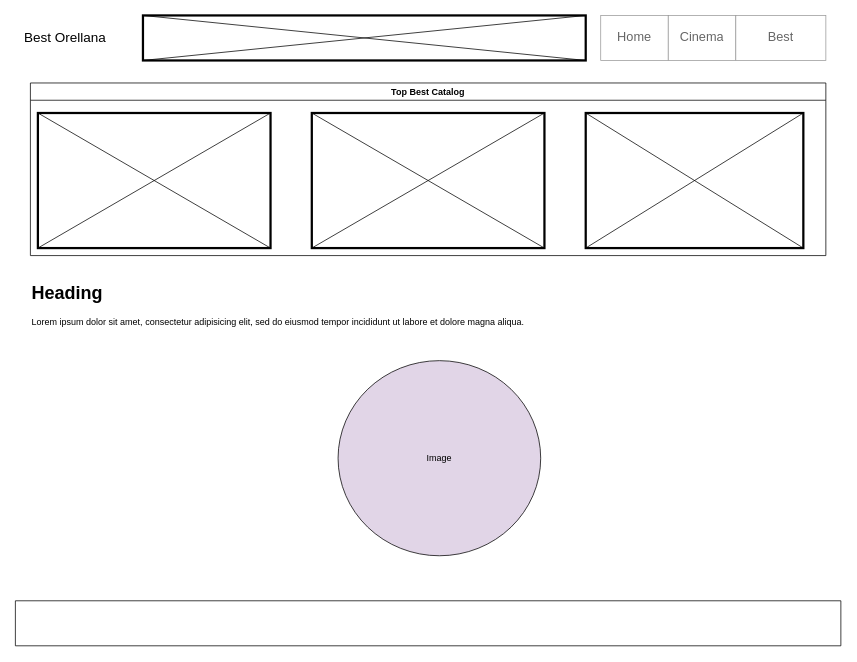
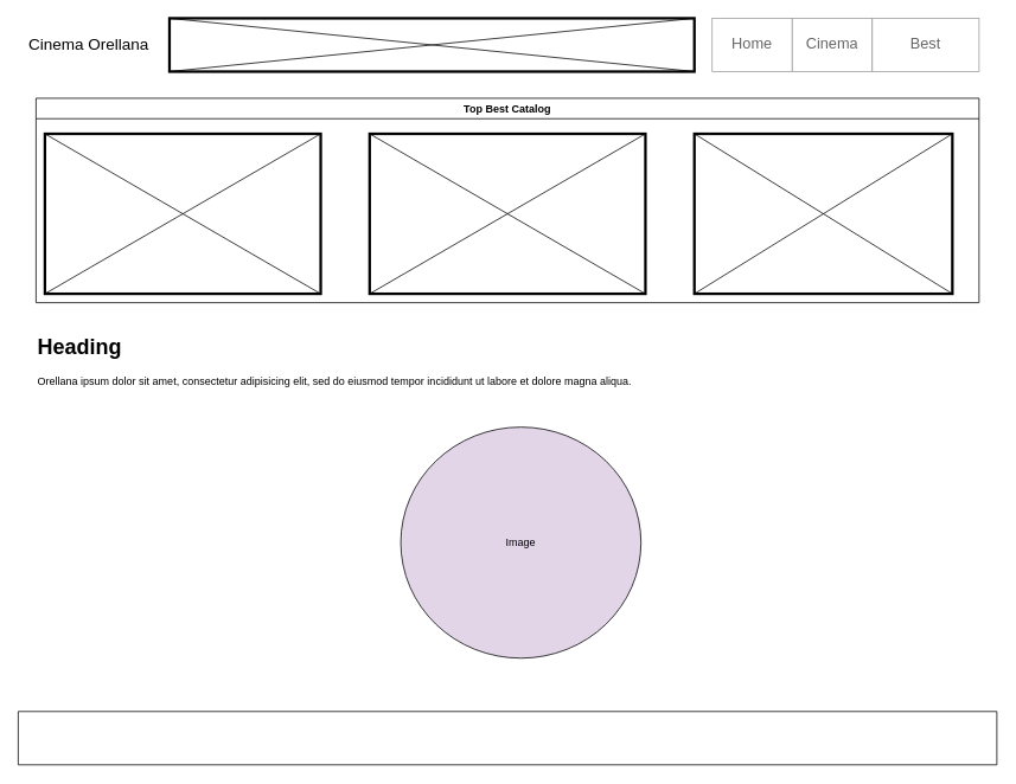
- <mxCell id="6" value="&lt;font style=&quot;font-size: 18px;&quot;&gt;Best Orellana&lt;/font&gt;" style="text;html=1;align=left;verticalAlign=middle;whiteSpace=wrap;rounded=0;" vertex="1" parent="1"><mxGeometry x="30" y="35" width="290" height="30" as="geometry" /></mxCell>
+ <mxCell id="6" value="&lt;font style=&quot;font-size: 18px;&quot;&gt;Cinema Orellana&lt;/font&gt;" style="text;html=1;align=left;verticalAlign=middle;whiteSpace=wrap;rounded=0;" vertex="1" parent="1"><mxGeometry x="30" y="35" width="290" height="30" as="geometry" /></mxCell>
- <mxCell id="25" value="&lt;h1 style=&quot;margin-top: 0px;&quot;&gt;Heading&lt;/h1&gt;&lt;p&gt;Lorem ipsum dolor sit amet, consectetur adipisicing elit, sed do eiusmod tempor incididunt ut labore et dolore magna aliqua.&lt;/p&gt;" style="text;html=1;whiteSpace=wrap;overflow=hidden;rounded=0;" vertex="1" parent="1"><mxGeometry x="40" y="370" width="1060" height="130" as="geometry" /></mxCell>
+ <mxCell id="25" value="&lt;h1 style=&quot;margin-top: 0px;&quot;&gt;Heading&lt;/h1&gt;&lt;p&gt;Orellana ipsum dolor sit amet, consectetur adipisicing elit, sed do eiusmod tempor incididunt ut labore et dolore magna aliqua.&lt;/p&gt;" style="text;html=1;whiteSpace=wrap;overflow=hidden;rounded=0;" vertex="1" parent="1"><mxGeometry x="40" y="370" width="1060" height="130" as="geometry" /></mxCell>
